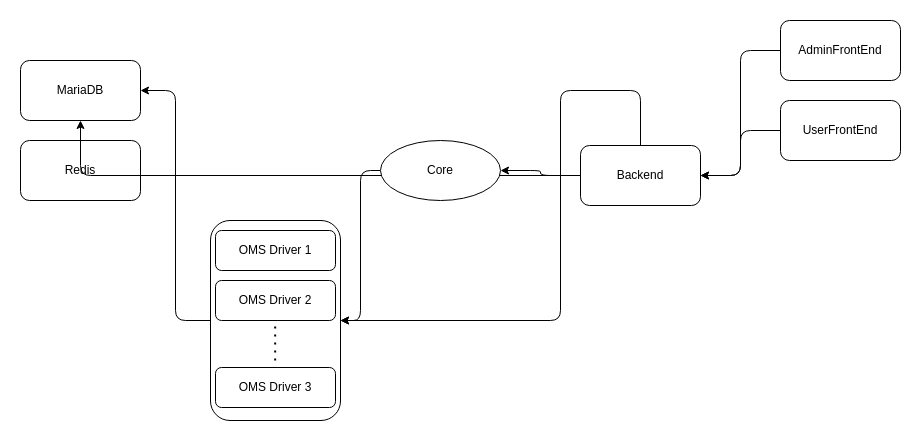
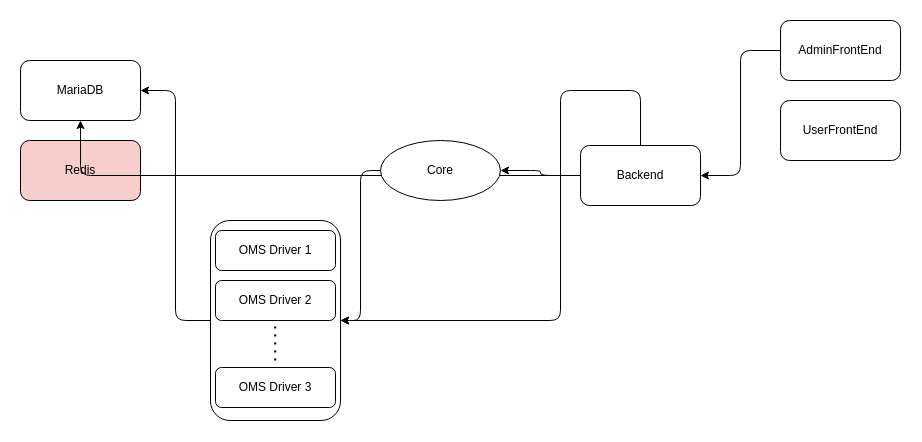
- <mxCell id="14" style="edgeStyle=orthogonalEdgeStyle;rounded=1;sketch=0;html=1;entryX=1;entryY=0.5;entryDx=0;entryDy=0;" parent="1" source="15" target="9" edge="1"><mxGeometry relative="1" as="geometry" /></mxCell>
- <mxCell id="3" value="Redis" style="rounded=1;whiteSpace=wrap;html=1;" parent="1" vertex="1"><mxGeometry x="20" y="140" width="120" height="60" as="geometry" /></mxCell>
+ <mxCell id="3" value="Redis" style="rounded=1;whiteSpace=wrap;html=1;fillColor=#f8cecc;" parent="1" vertex="1"><mxGeometry x="20" y="140" width="120" height="60" as="geometry" /></mxCell>
